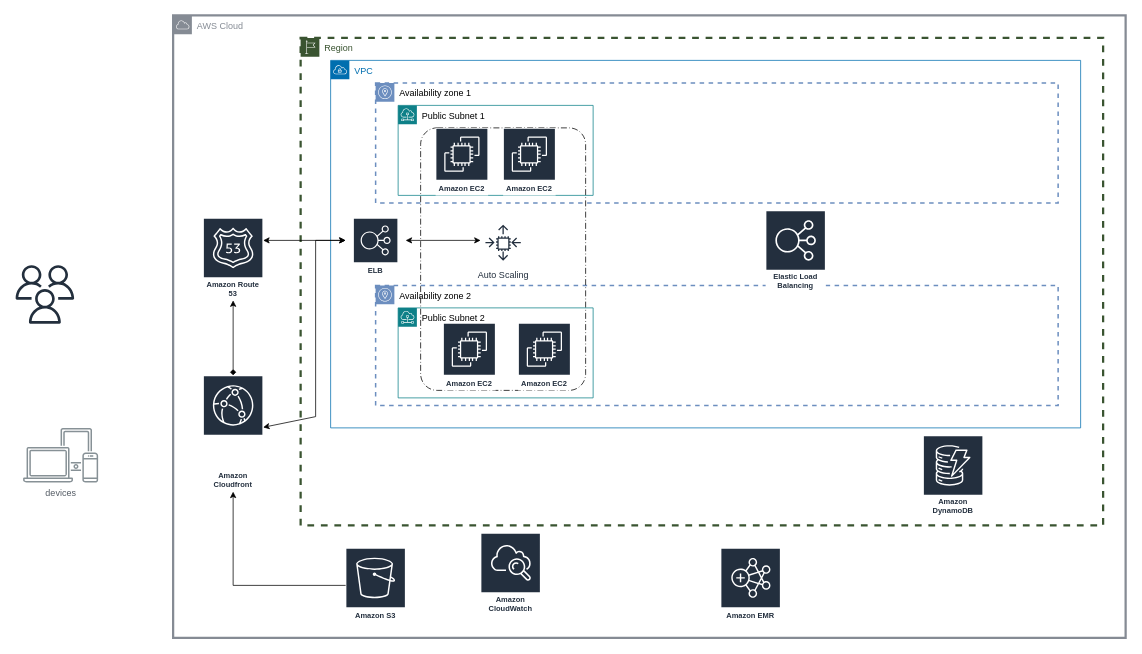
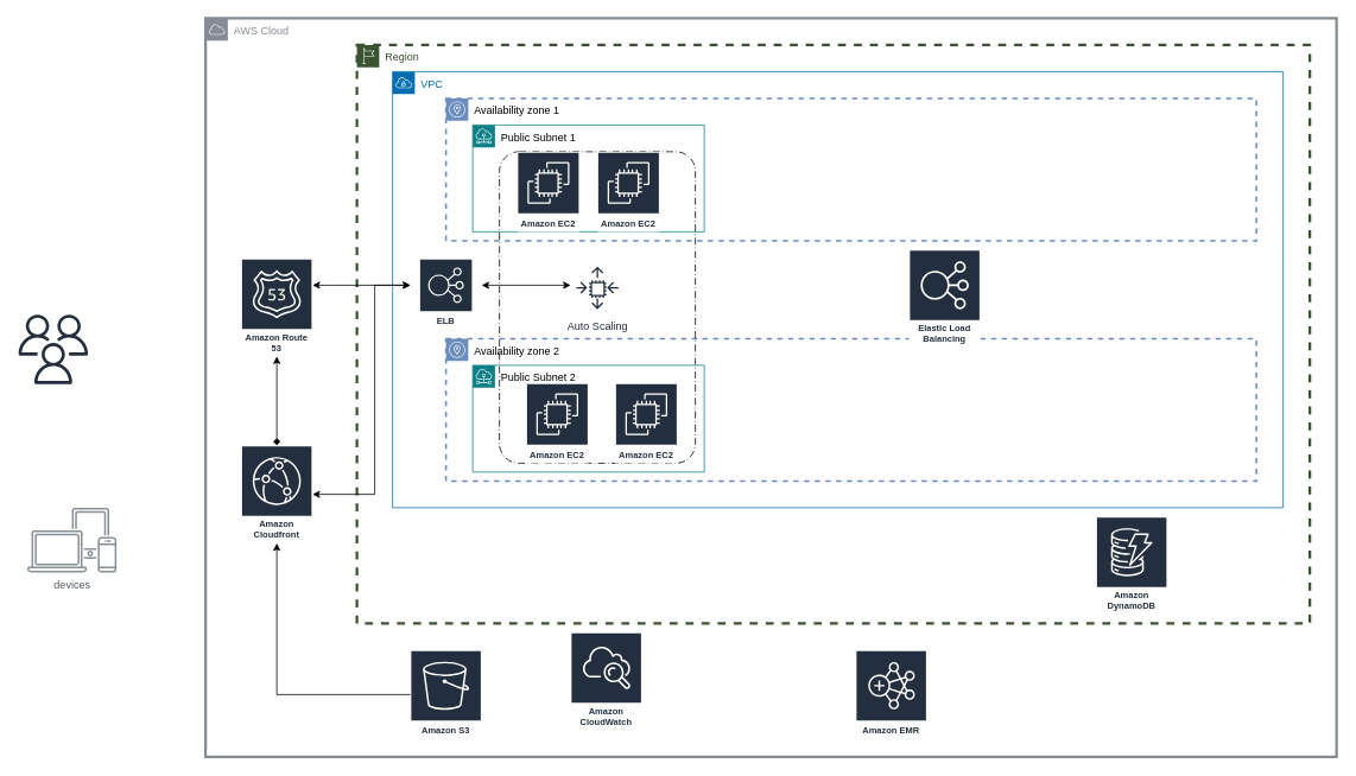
- <mxCell id="6" value="Amazon Cloudfront" style="sketch=0;outlineConnect=0;fontColor=#232F3E;gradientColor=none;strokeColor=#ffffff;fillColor=#232F3E;dashed=0;verticalLabelPosition=middle;verticalAlign=bottom;align=center;html=1;whiteSpace=wrap;fontSize=10;fontStyle=1;spacing=3;shape=mxgraph.aws4.productIcon;prIcon=mxgraph.aws4.cloudfront;" vertex="1" parent="1"><mxGeometry x="270" y="500" width="80" height="155" as="geometry" /></mxCell>
+ <mxCell id="6" value="Amazon Cloudfront" style="sketch=0;outlineConnect=0;fontColor=#232F3E;gradientColor=none;strokeColor=#ffffff;fillColor=#232F3E;dashed=0;verticalLabelPosition=middle;verticalAlign=bottom;align=center;html=1;whiteSpace=wrap;fontSize=10;fontStyle=1;spacing=3;shape=mxgraph.aws4.productIcon;prIcon=mxgraph.aws4.cloudfront;" vertex="1" parent="1"><mxGeometry x="270" y="500" width="80" height="110" as="geometry" /></mxCell>
